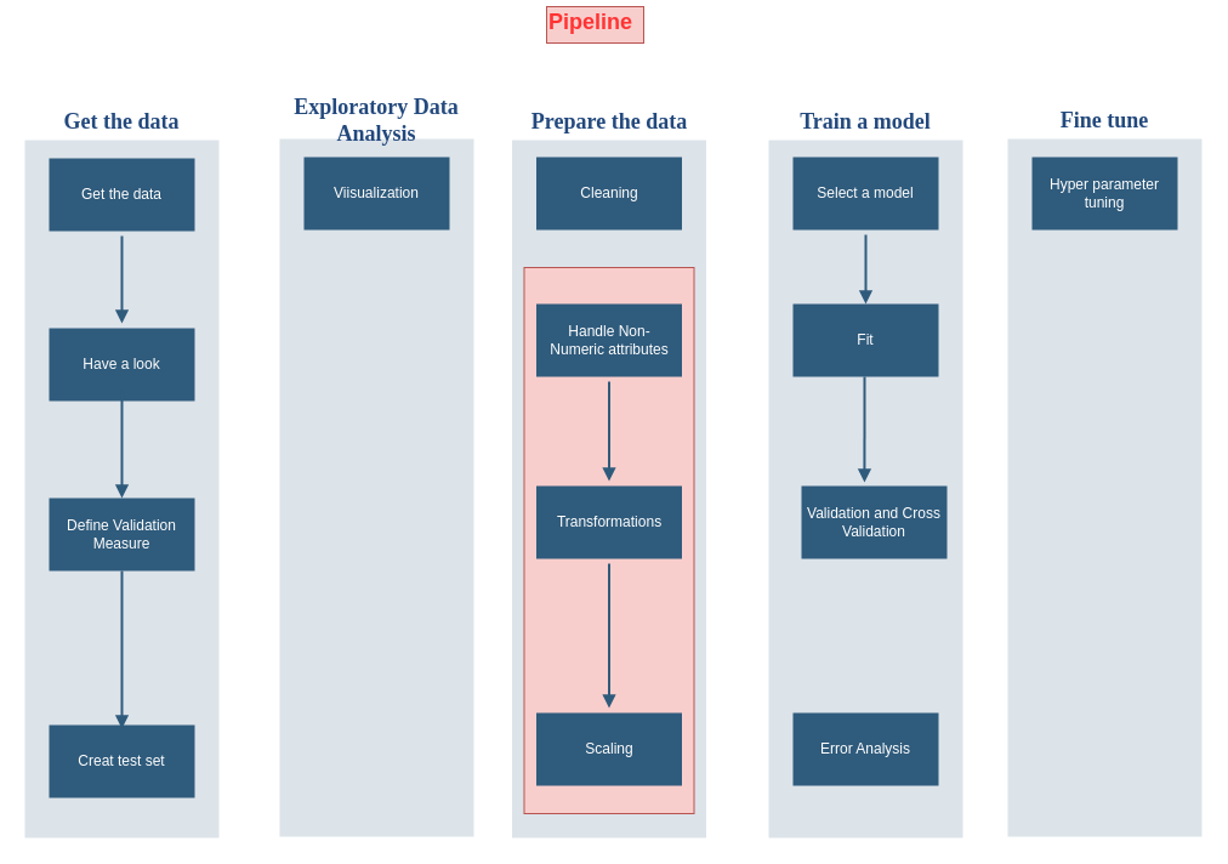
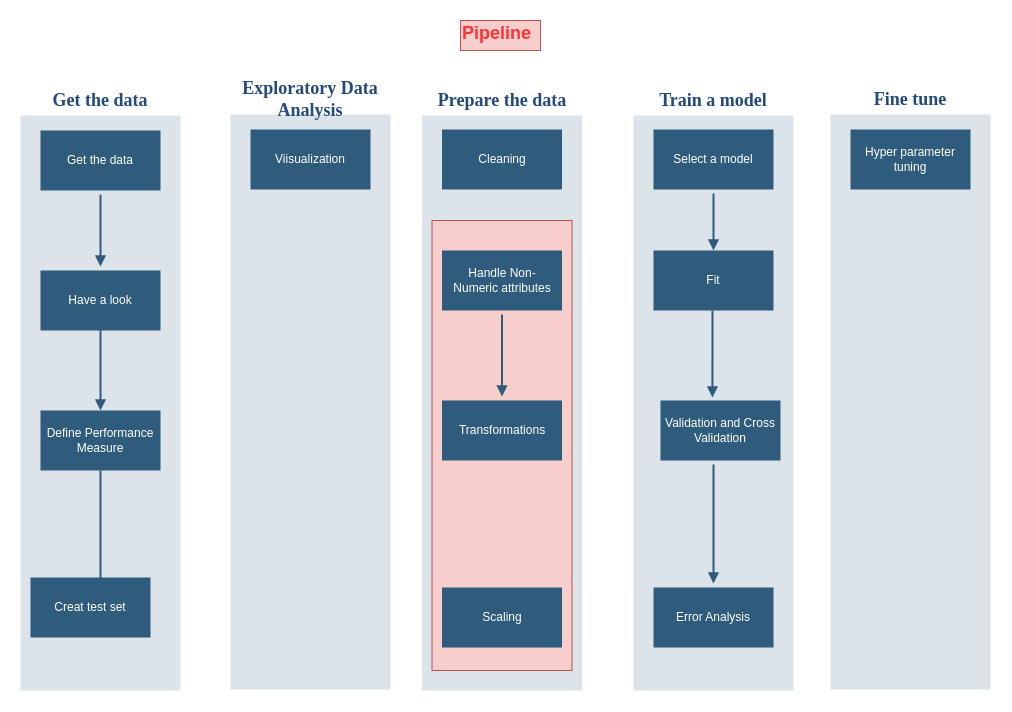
- <mxCell id="30" value="&lt;font style=&quot;font-size: 18px&quot;&gt;Pipeline&lt;br&gt;&lt;br&gt;&lt;/font&gt;" style="text;html=1;resizable=0;points=[];autosize=1;align=left;verticalAlign=top;spacingTop=-4;fillColor=#f8cecc;strokeColor=#b85450;fontStyle=1;fontColor=#FF3333;" vertex="1" parent="1"><mxGeometry x="450" y="5" width="80" height="30" as="geometry" /></mxCell>
+ <mxCell id="30" value="&lt;font style=&quot;font-size: 18px&quot;&gt;Pipeline&lt;br&gt;&lt;br&gt;&lt;/font&gt;" style="text;html=1;resizable=0;points=[];autosize=1;align=left;verticalAlign=top;spacingTop=-4;fillColor=#f8cecc;strokeColor=#b85450;fontStyle=1;fontColor=#FF3333;" vertex="1" parent="1"><mxGeometry x="460" y="20" width="80" height="30" as="geometry" /></mxCell>
- <mxCell id="7" value="Define Validation Measure" style="whiteSpace=wrap;strokeColor=none;fillColor=#2f5b7c;shadow=0;fontColor=#FFFFFF;fontFamily=Helvetica;fontStyle=0;html=1;fontSize=12;spacing=6;verticalAlign=middle;perimeterSpacing=0;" parent="2" vertex="1"><mxGeometry x="20" y="340" width="120" height="60" as="geometry" /></mxCell>
+ <mxCell id="7" value="Define Performance Measure" style="whiteSpace=wrap;strokeColor=none;fillColor=#2f5b7c;shadow=0;fontColor=#FFFFFF;fontFamily=Helvetica;fontStyle=0;html=1;fontSize=12;spacing=6;verticalAlign=middle;perimeterSpacing=0;" parent="2" vertex="1"><mxGeometry x="20" y="340" width="120" height="60" as="geometry" /></mxCell>
- <mxCell id="17" value="" style="edgeStyle=segmentEdgeStyle;strokeColor=#2F5B7C;strokeWidth=2;html=1;endArrow=block;endFill=1;fontStyle=2;targetPerimeterSpacing=4;sourcePerimeterSpacing=4;" parent="12" source="18" target="16" edge="1"><mxGeometry width="100" height="100" relative="1" as="geometry"><mxPoint x="170" y="397.5" as="sourcePoint" /><mxPoint x="270" y="472.5" as="targetPoint" /></mxGeometry></mxCell>
+ <mxCell id="25" value="" style="edgeStyle=segmentEdgeStyle;strokeColor=#2F5B7C;strokeWidth=2;html=1;endArrow=block;endFill=1;fontStyle=2;targetPerimeterSpacing=4;sourcePerimeterSpacing=4;" parent="20" source="22" target="24" edge="1"><mxGeometry width="100" height="100" relative="1" as="geometry"><mxPoint x="280" y="804" as="sourcePoint" /><mxPoint x="280" y="1083" as="targetPoint" /><Array as="points"><mxPoint x="80" y="450" /><mxPoint x="80" y="450" /></Array></mxGeometry></mxCell>
- <mxCell id="5" value="Creat test set" style="whiteSpace=wrap;strokeColor=none;fillColor=#2f5b7c;shadow=0;fontColor=#FFFFFF;fontFamily=Helvetica;fontStyle=0;html=1;fontSize=12;spacing=6;verticalAlign=middle;perimeterSpacing=0;" parent="2" vertex="1"><mxGeometry x="20" y="527" width="120" height="60" as="geometry" /></mxCell>
+ <mxCell id="5" value="Creat test set" style="whiteSpace=wrap;strokeColor=none;fillColor=#2f5b7c;shadow=0;fontColor=#FFFFFF;fontFamily=Helvetica;fontStyle=0;html=1;fontSize=12;spacing=6;verticalAlign=middle;perimeterSpacing=0;" parent="2" vertex="1"><mxGeometry x="10" y="507" width="120" height="60" as="geometry" /></mxCell>
